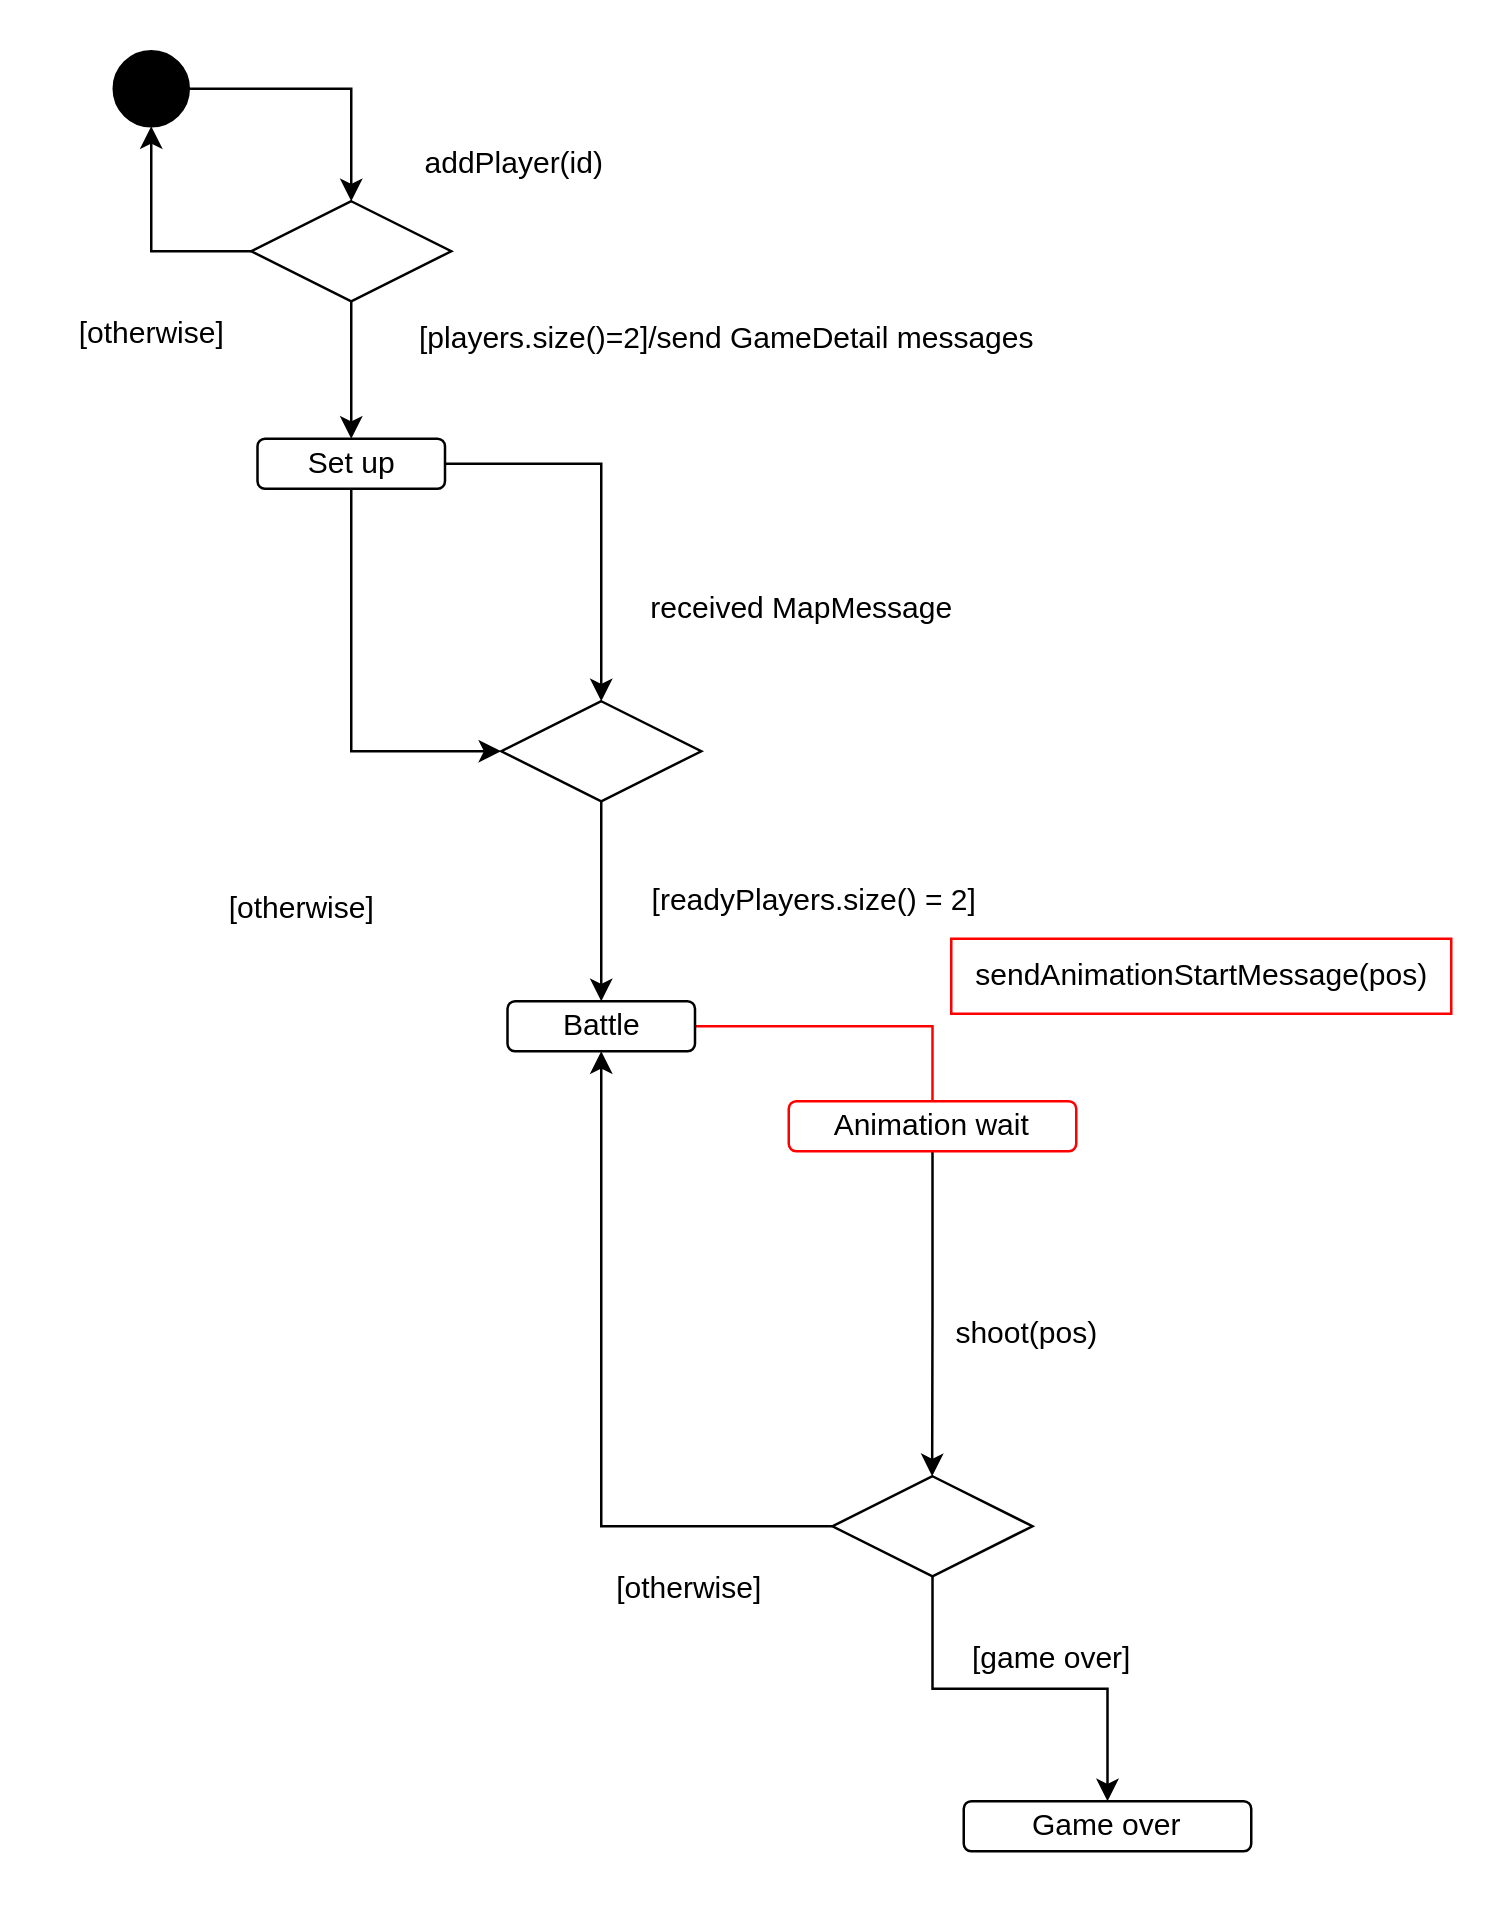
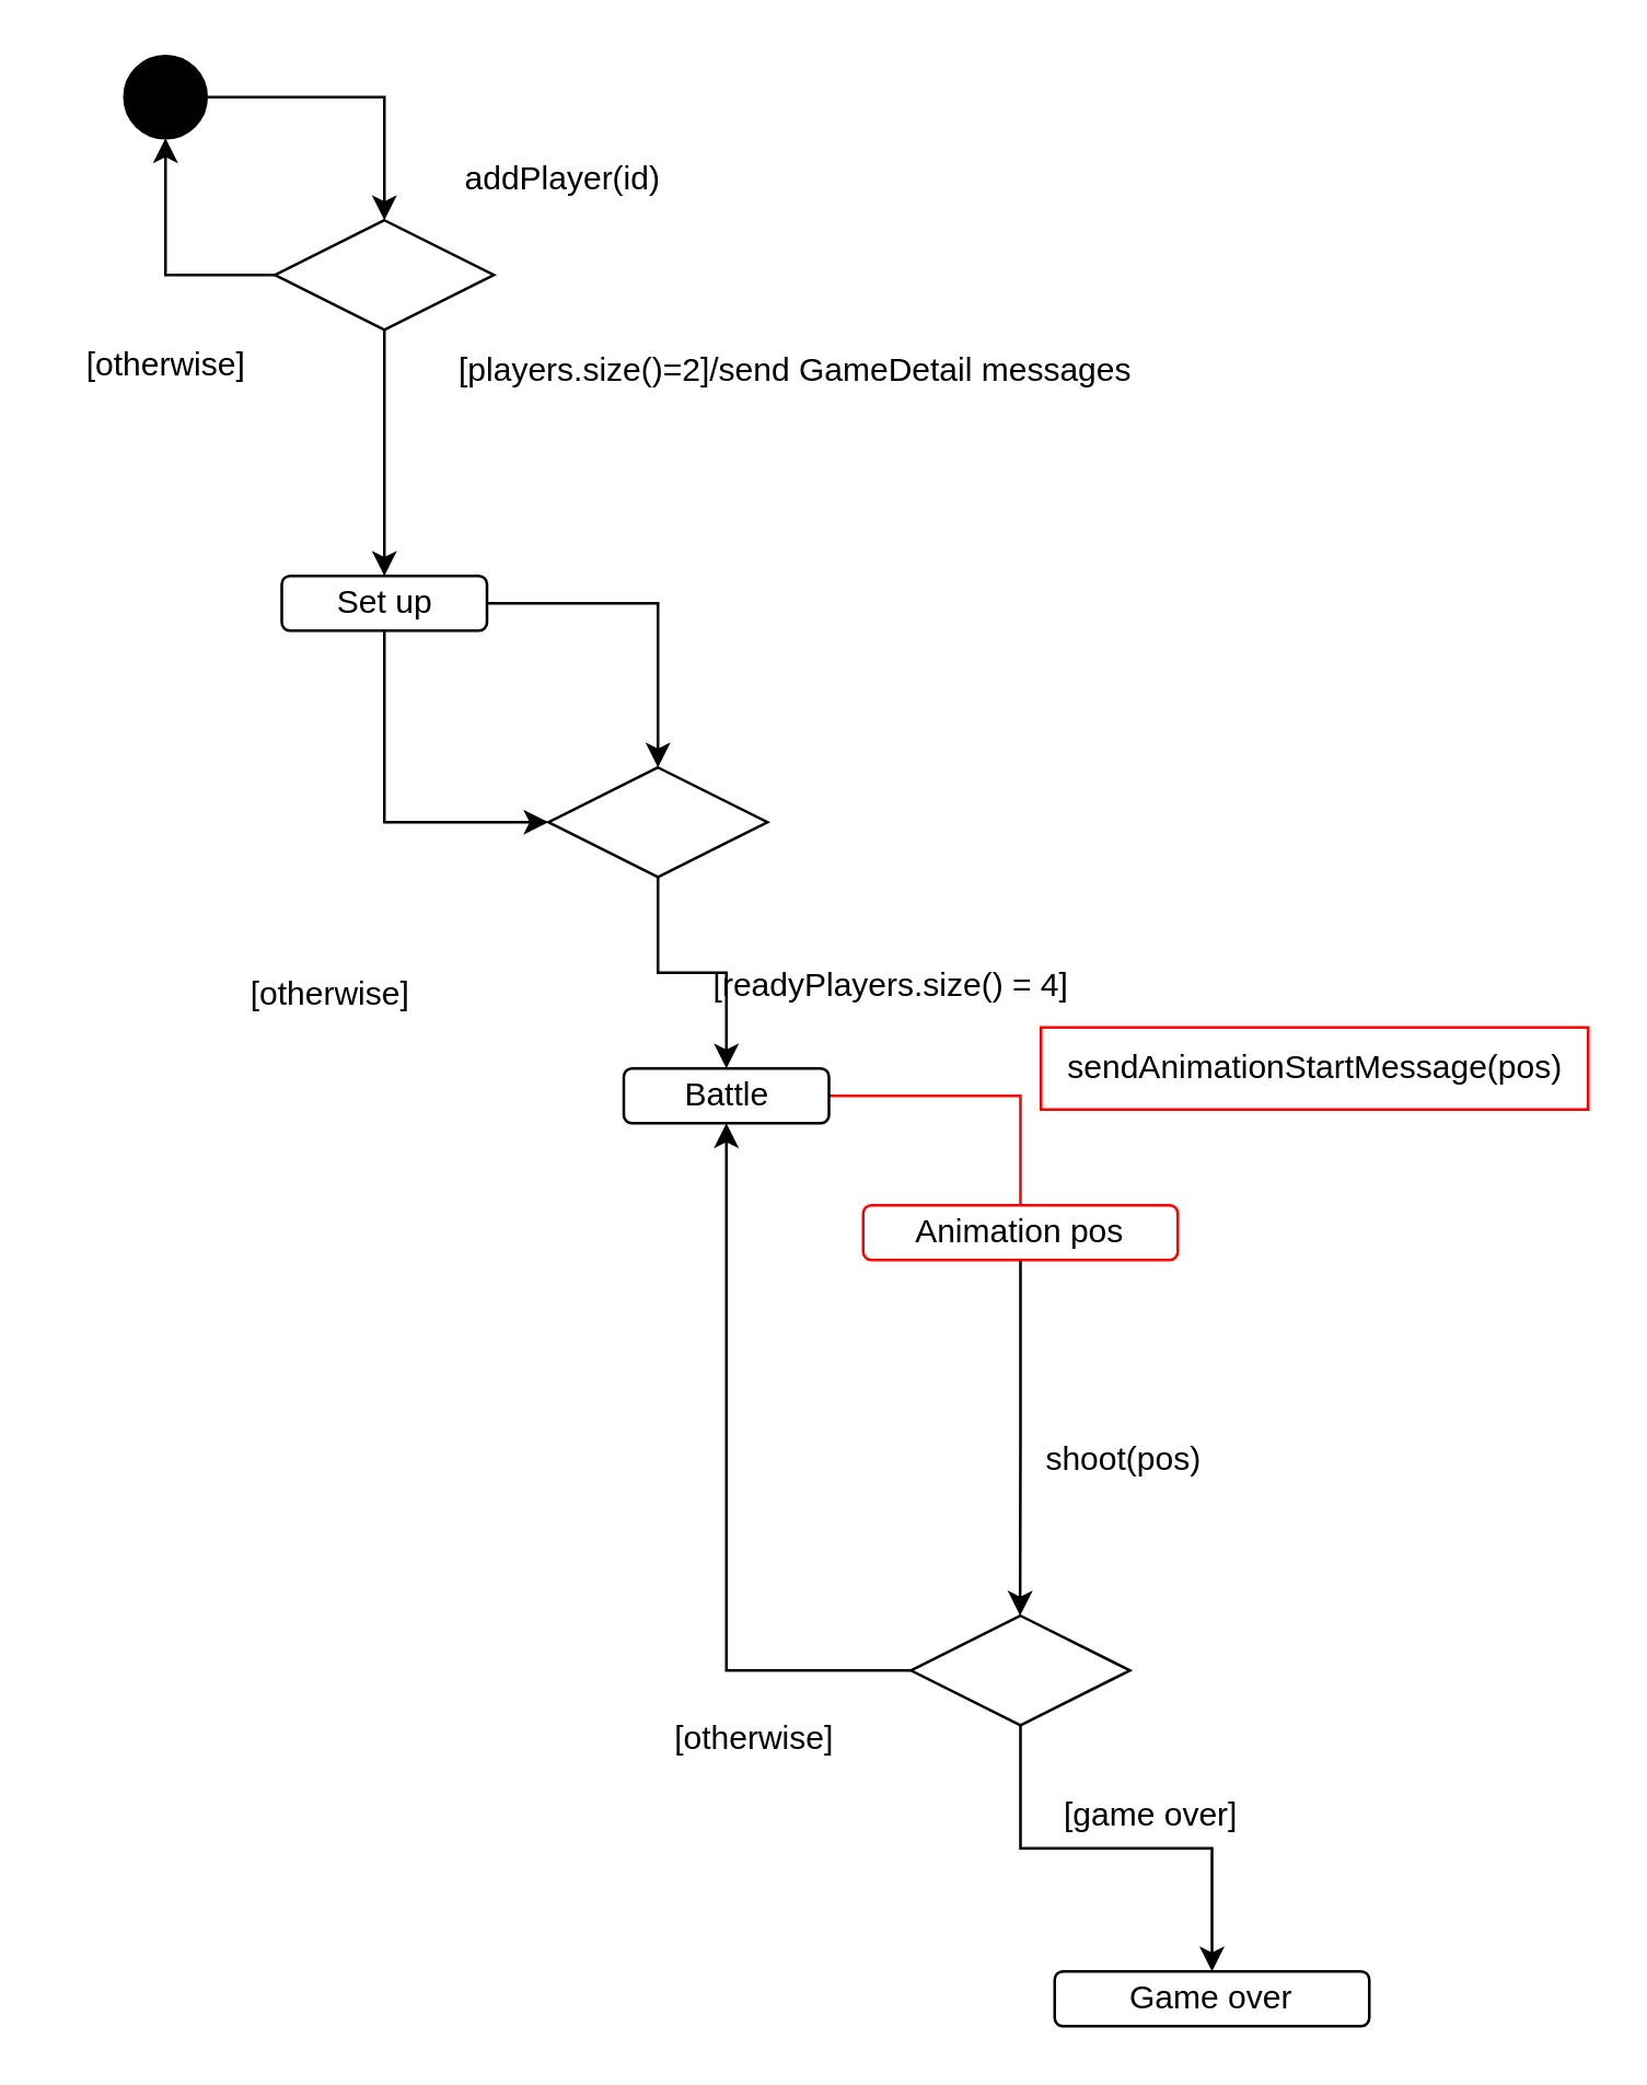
- <mxCell id="9" value="Set up" style="rounded=1;whiteSpace=wrap;html=1;" parent="1" vertex="1"><mxGeometry x="102.5" y="175" width="75" height="20" as="geometry" /></mxCell>
+ <mxCell id="9" value="Set up" style="rounded=1;whiteSpace=wrap;html=1;" parent="1" vertex="1"><mxGeometry x="102.5" y="210" width="75" height="20" as="geometry" /></mxCell>
- <mxCell id="15" value="received MapMessage&lt;div&gt;&lt;br&gt;&lt;/div&gt;" style="text;html=1;align=center;verticalAlign=middle;resizable=0;points=[];autosize=1;strokeColor=none;fillColor=none;" parent="1" vertex="1"><mxGeometry x="250" y="230" width="140" height="40" as="geometry" /></mxCell>
- <mxCell id="19" value="[readyPlayers.size() = 2]" style="text;html=1;align=center;verticalAlign=middle;resizable=0;points=[];autosize=1;strokeColor=none;fillColor=none;" parent="1" vertex="1"><mxGeometry x="250" y="345" width="150" height="30" as="geometry" /></mxCell>
+ <mxCell id="19" value="[readyPlayers.size() = 4]" style="text;html=1;align=center;verticalAlign=middle;resizable=0;points=[];autosize=1;strokeColor=none;fillColor=none;" parent="1" vertex="1"><mxGeometry x="250" y="345" width="150" height="30" as="geometry" /></mxCell>
- <mxCell id="18" value="Battle" style="rounded=1;whiteSpace=wrap;html=1;" parent="1" vertex="1"><mxGeometry x="202.5" y="400" width="75" height="20" as="geometry" /></mxCell>
+ <mxCell id="18" value="Battle" style="rounded=1;whiteSpace=wrap;html=1;" parent="1" vertex="1"><mxGeometry x="227.5" y="390" width="75" height="20" as="geometry" /></mxCell>
- <mxCell id="21" value="Animation wait" style="rounded=1;whiteSpace=wrap;html=1;strokeColor=#FF0000;" parent="1" vertex="1"><mxGeometry x="315" y="440" width="115" height="20" as="geometry" /></mxCell>
+ <mxCell id="21" value="Animation pos" style="rounded=1;whiteSpace=wrap;html=1;strokeColor=#FF0000;" parent="1" vertex="1"><mxGeometry x="315" y="440" width="115" height="20" as="geometry" /></mxCell>
